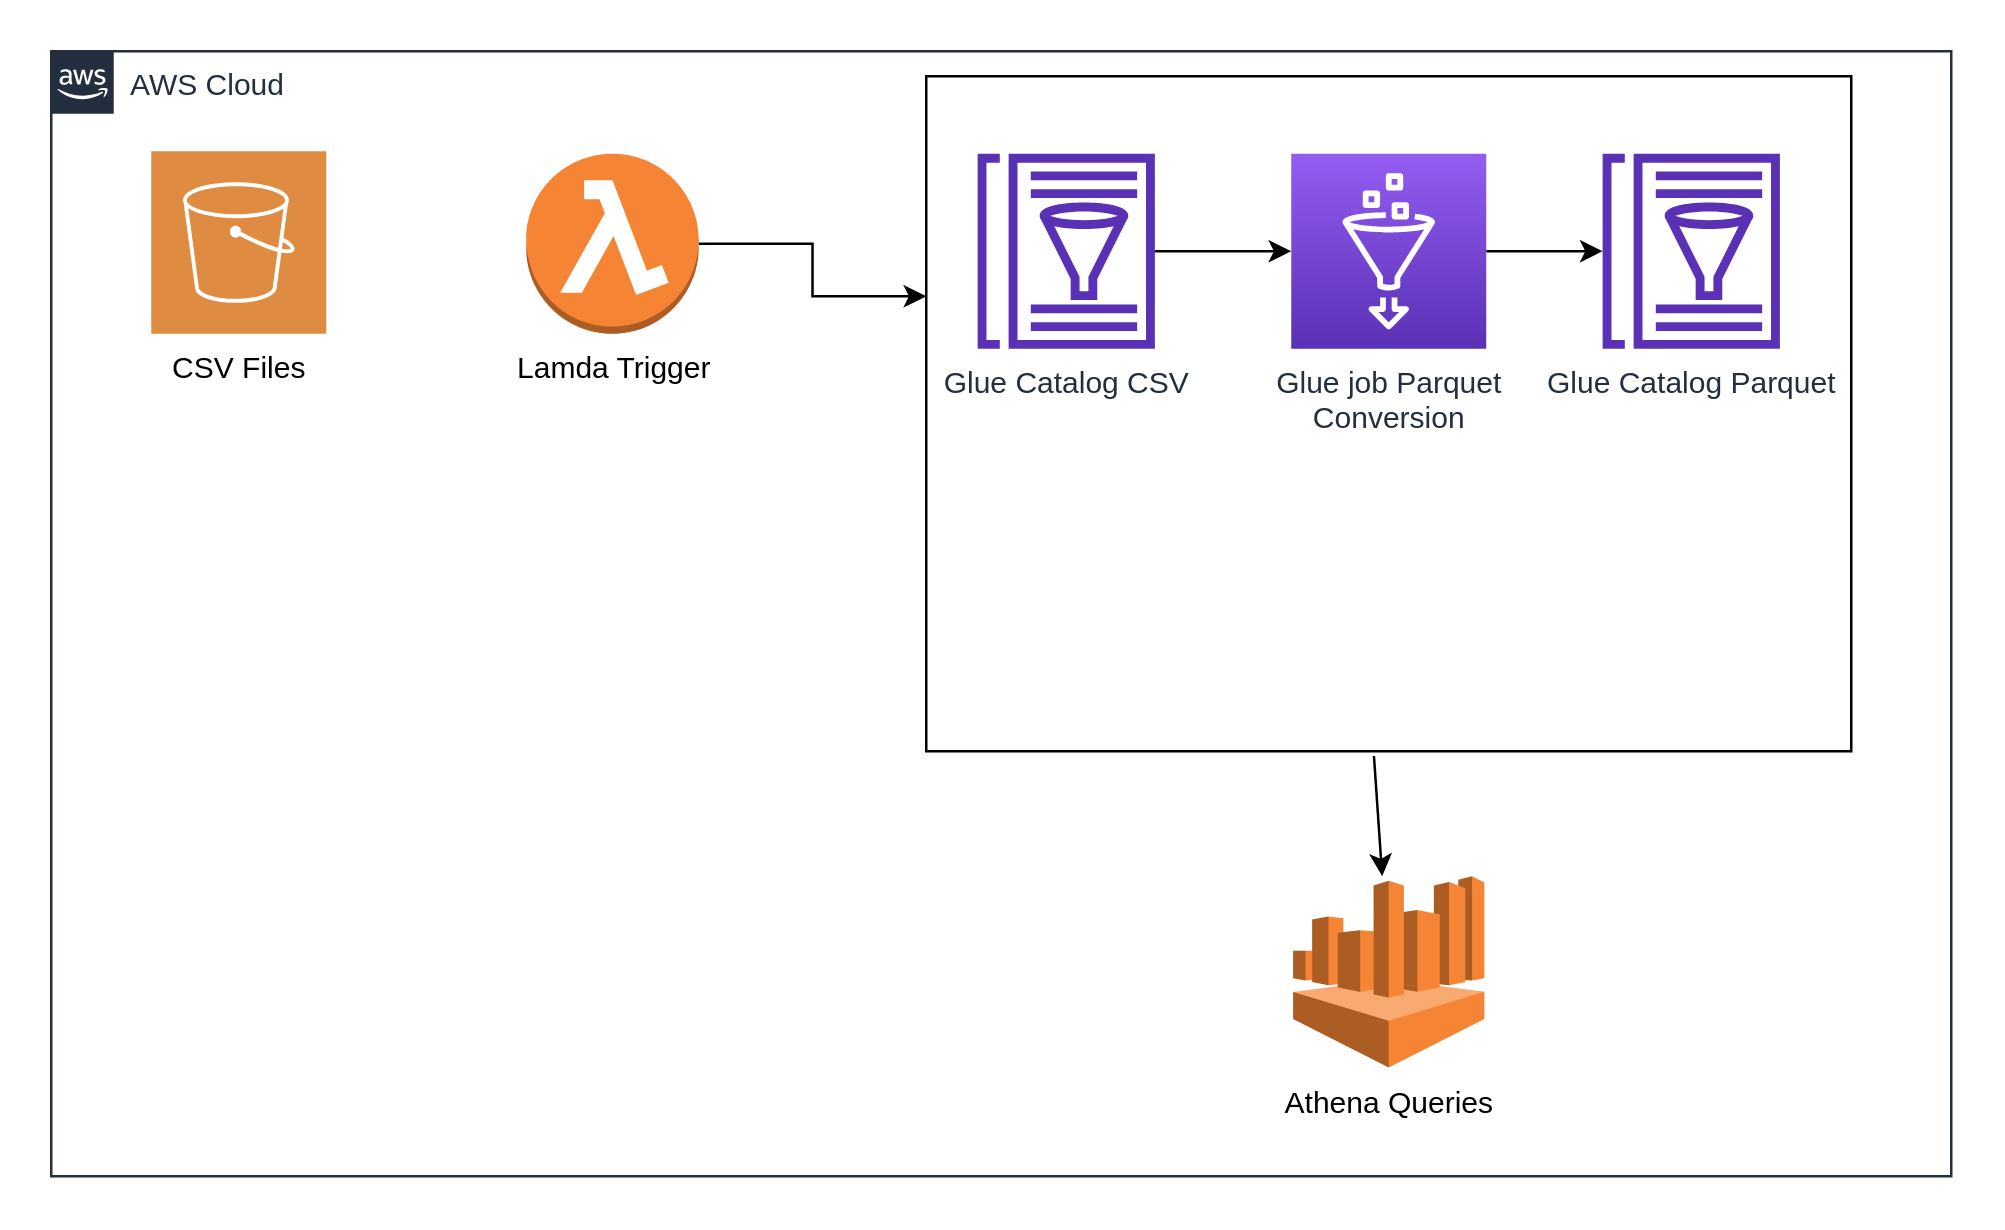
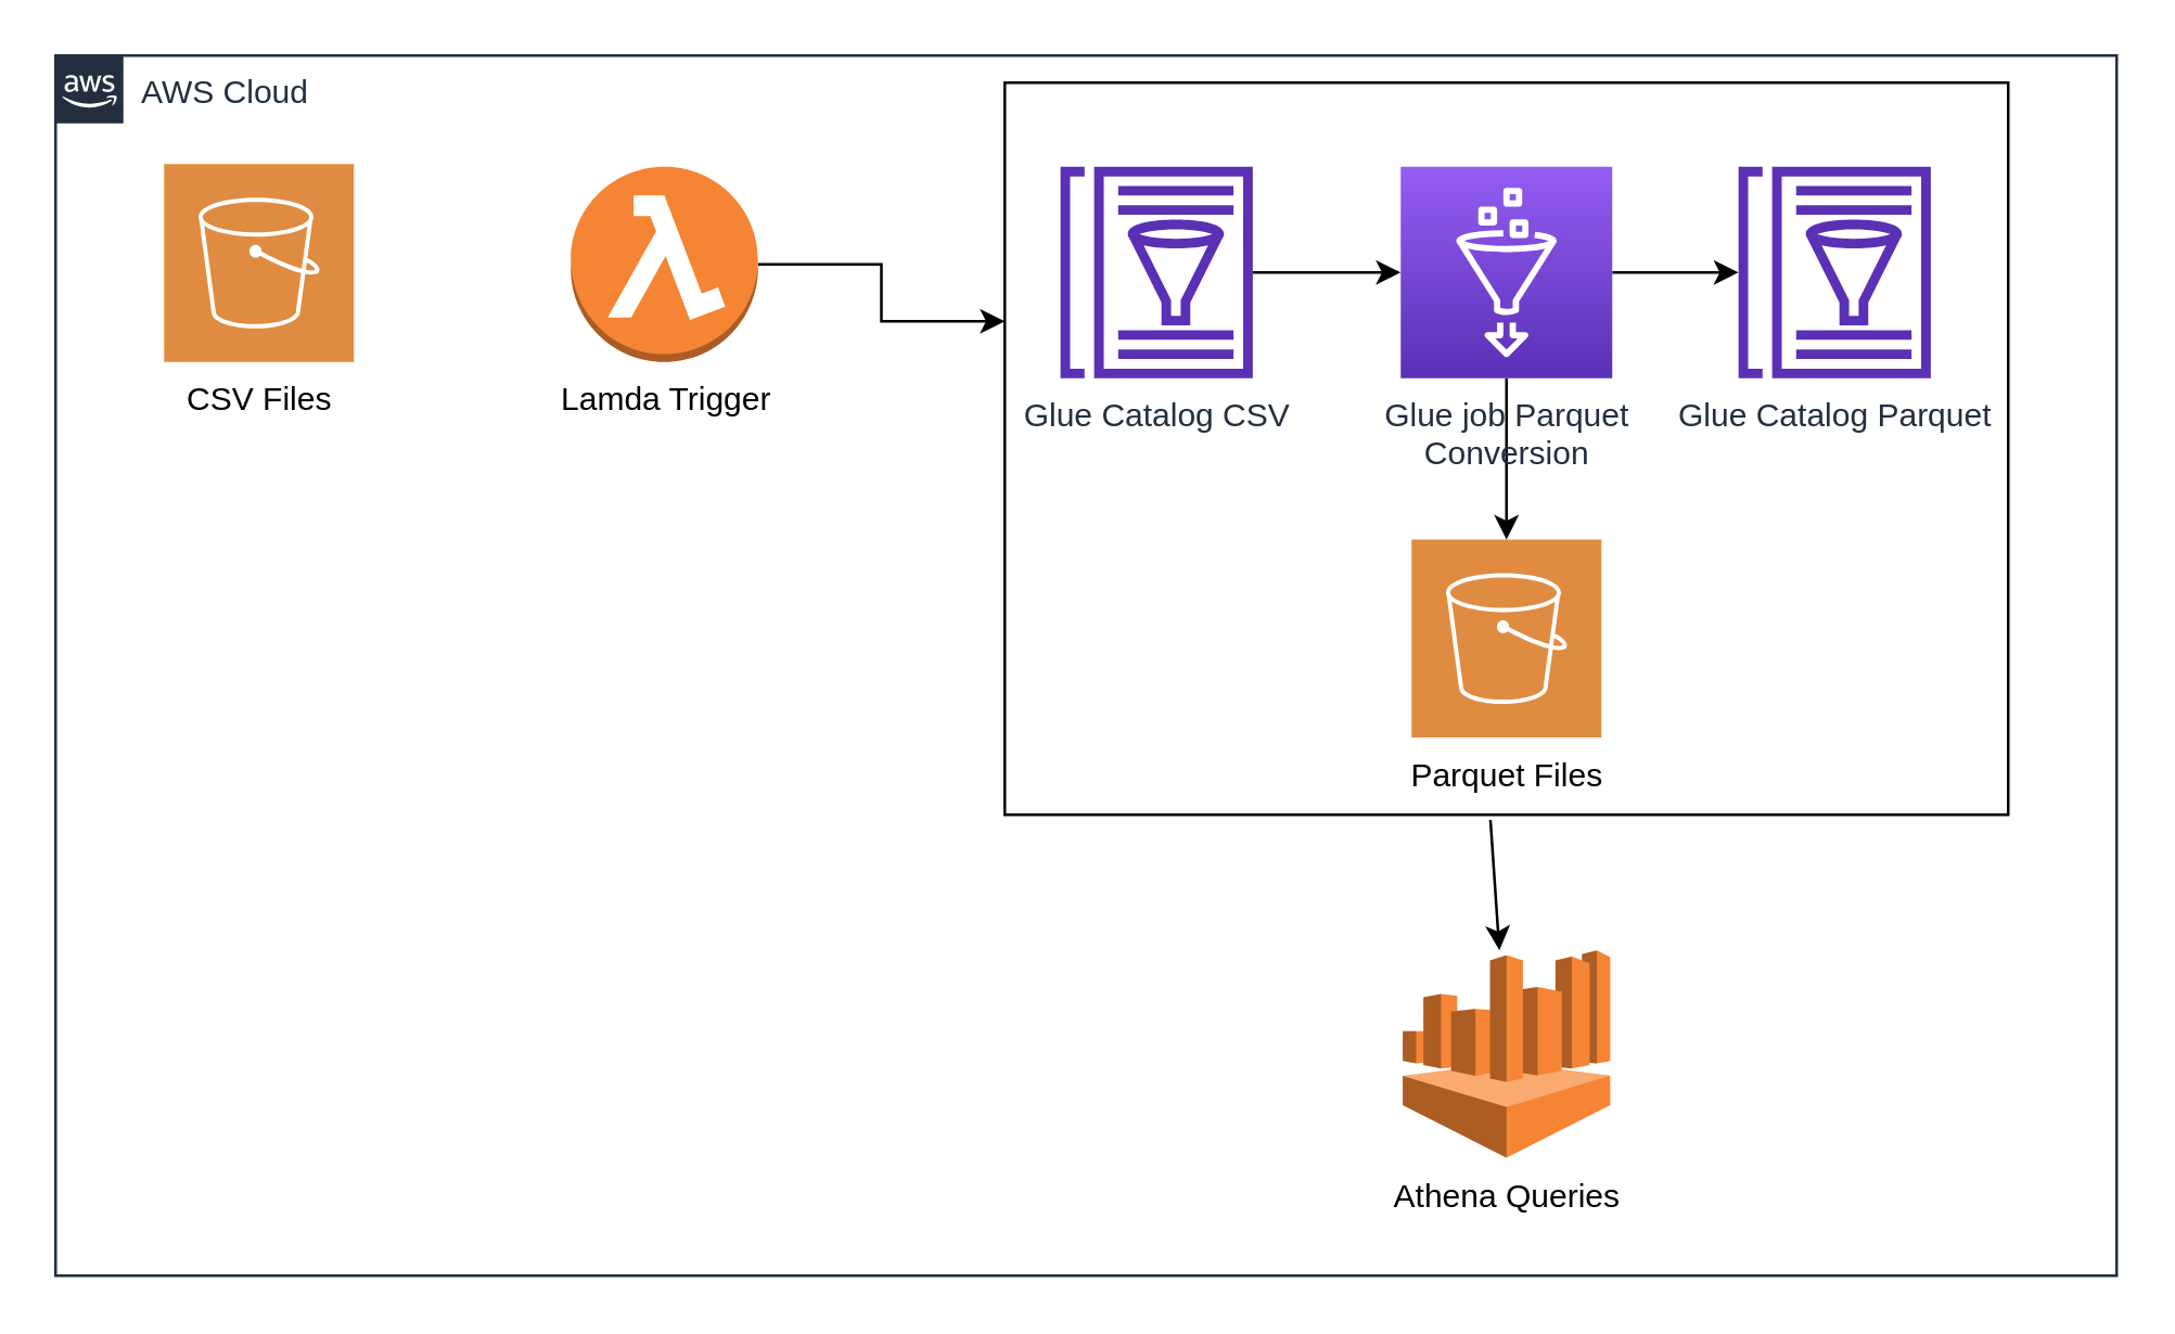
+ <mxCell id="10" style="edgeStyle=orthogonalEdgeStyle;rounded=0;orthogonalLoop=1;jettySize=auto;html=1;" edge="1" parent="1" source="11" target="12"><mxGeometry relative="1" as="geometry" /></mxCell>
+ <mxCell id="12" value="Parquet Files" style="pointerEvents=1;shadow=0;dashed=0;html=1;strokeColor=none;fillColor=#DF8C42;labelPosition=center;verticalLabelPosition=bottom;verticalAlign=top;align=center;outlineConnect=0;shape=mxgraph.veeam2.aws_s3;" vertex="1" parent="1"><mxGeometry x="520" y="198.5" width="70" height="73" as="geometry" /></mxCell>
